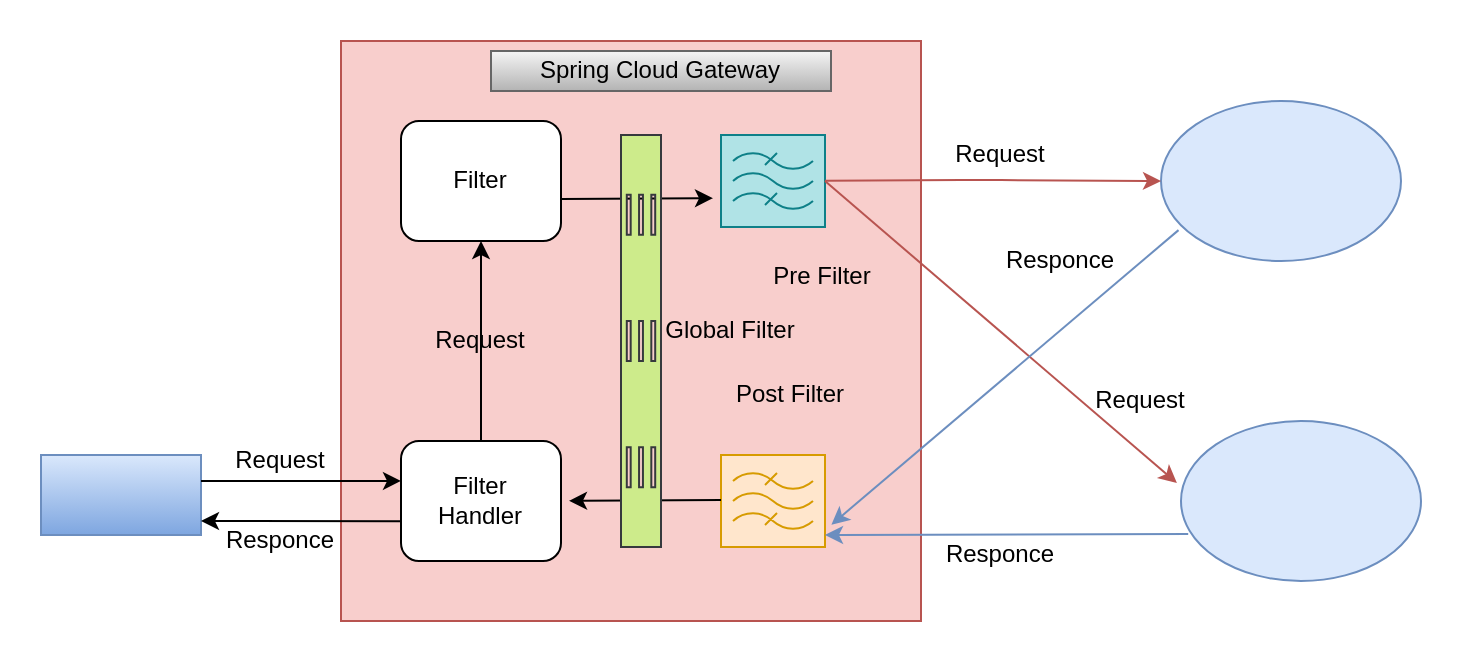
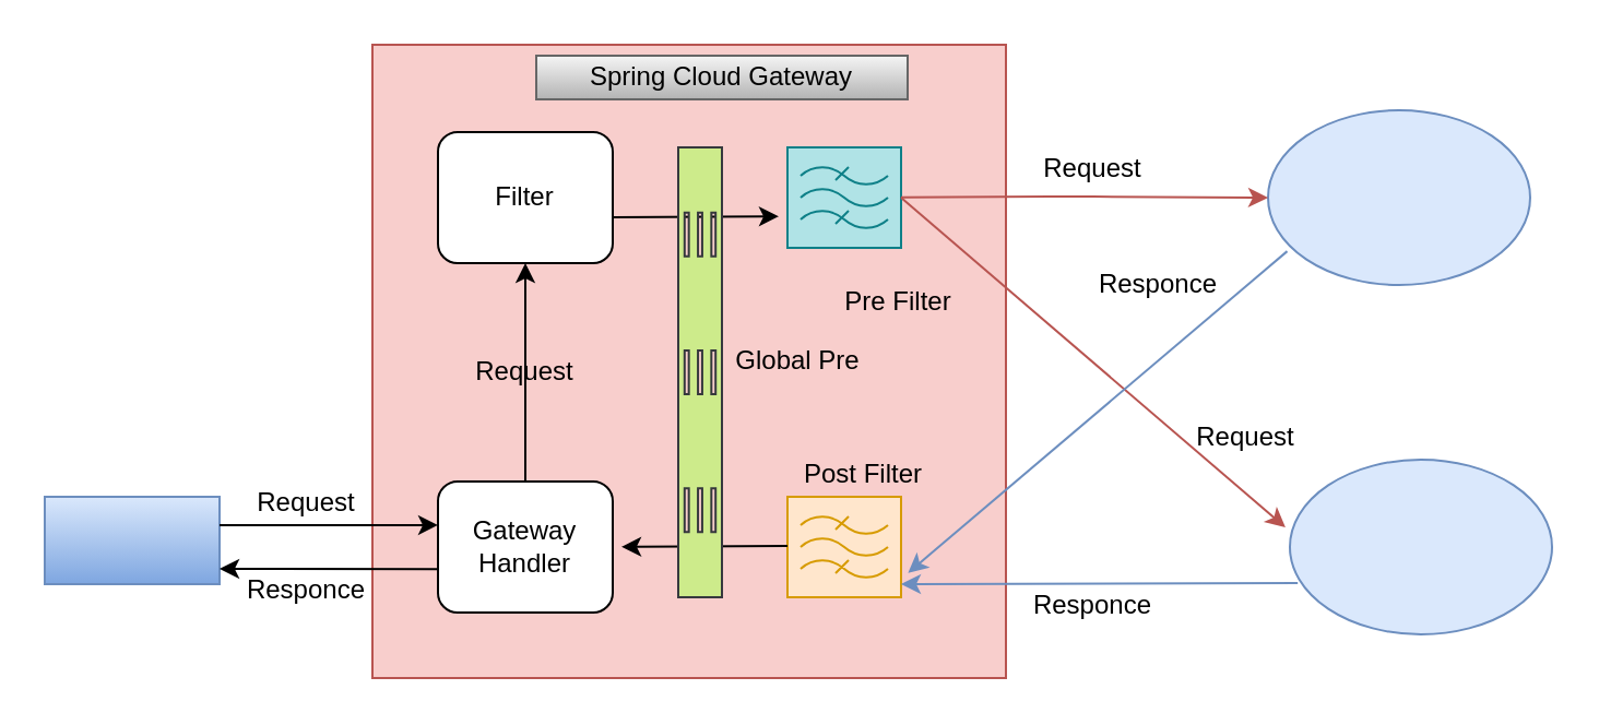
- <mxCell id="30" value="Global Filter" style="text;html=1;strokeColor=none;fillColor=none;align=center;verticalAlign=middle;whiteSpace=wrap;rounded=0;" vertex="1" parent="1"><mxGeometry x="330" y="160" width="70" height="10" as="geometry" /></mxCell>
+ <mxCell id="30" value="Global Pre" style="text;html=1;strokeColor=none;fillColor=none;align=center;verticalAlign=middle;whiteSpace=wrap;rounded=0;" vertex="1" parent="1"><mxGeometry x="330" y="160" width="70" height="10" as="geometry" /></mxCell>
- <mxCell id="27" value="Post Filter" style="text;html=1;strokeColor=none;fillColor=none;align=center;verticalAlign=middle;whiteSpace=wrap;rounded=0;" vertex="1" parent="1"><mxGeometry x="360" y="187" width="70" height="20" as="geometry" /></mxCell>
+ <mxCell id="27" value="Post Filter" style="text;html=1;strokeColor=none;fillColor=none;align=center;verticalAlign=middle;whiteSpace=wrap;rounded=0;" vertex="1" parent="1"><mxGeometry x="360" y="207" width="70" height="20" as="geometry" /></mxCell>
- <mxCell id="32" value="Filter&lt;br&gt;Handler" style="text;html=1;strokeColor=none;fillColor=none;align=center;verticalAlign=middle;whiteSpace=wrap;rounded=0;" vertex="1" parent="1"><mxGeometry x="200" y="230" width="80" height="40" as="geometry" /></mxCell>
+ <mxCell id="32" value="Gateway&lt;br&gt;Handler" style="text;html=1;strokeColor=none;fillColor=none;align=center;verticalAlign=middle;whiteSpace=wrap;rounded=0;" vertex="1" parent="1"><mxGeometry x="200" y="230" width="80" height="40" as="geometry" /></mxCell>
